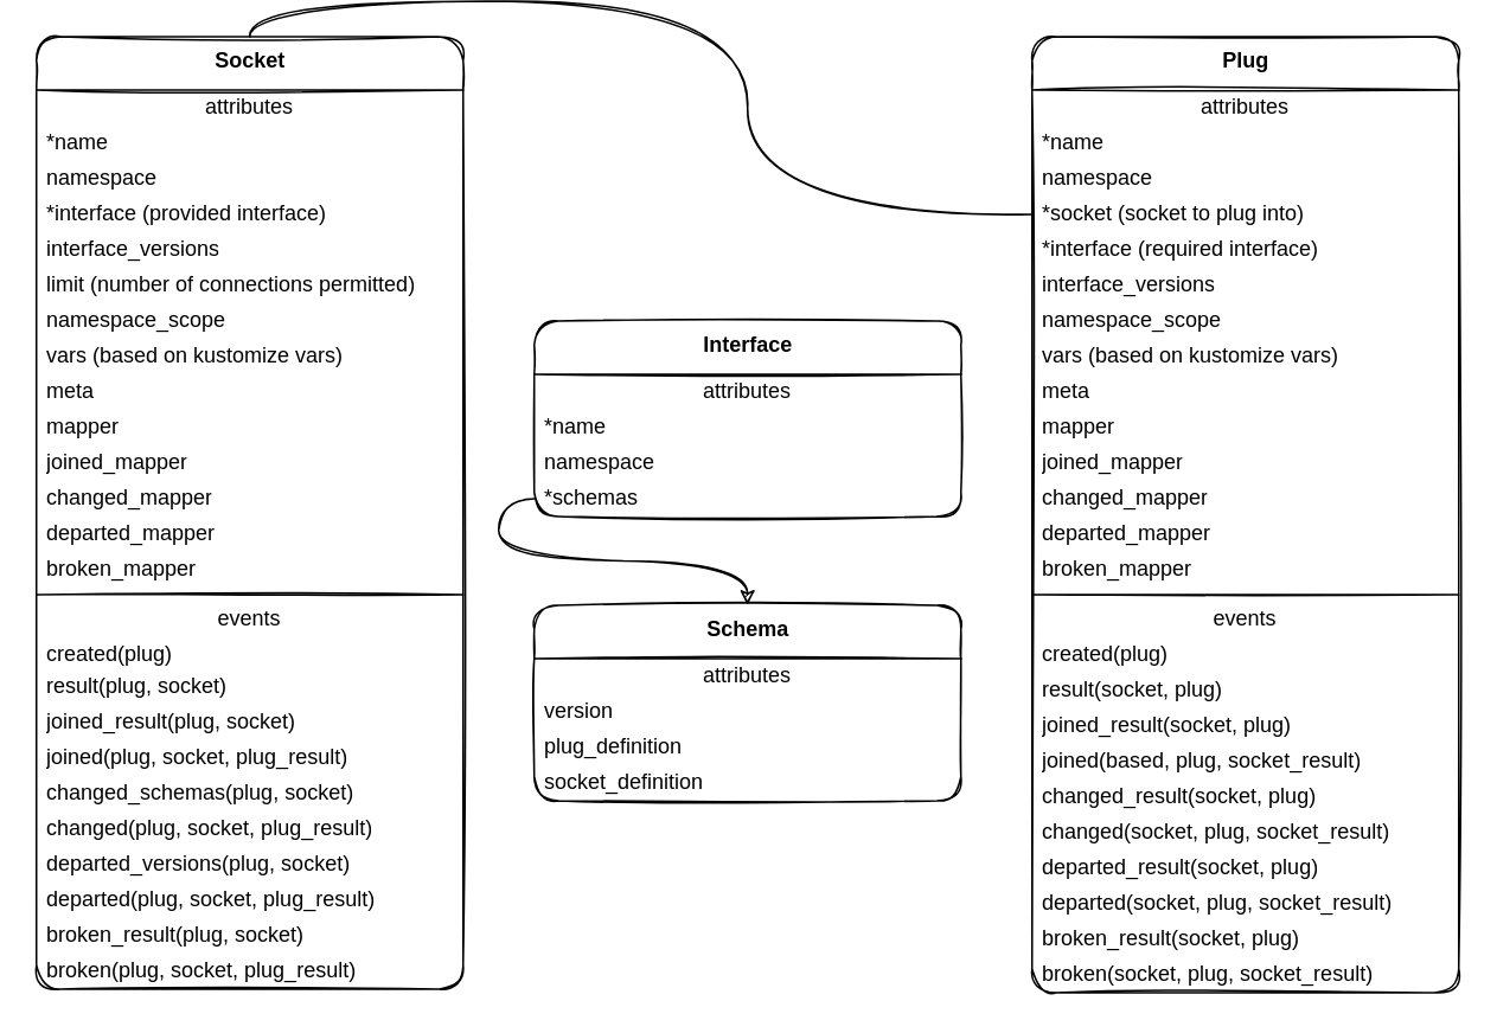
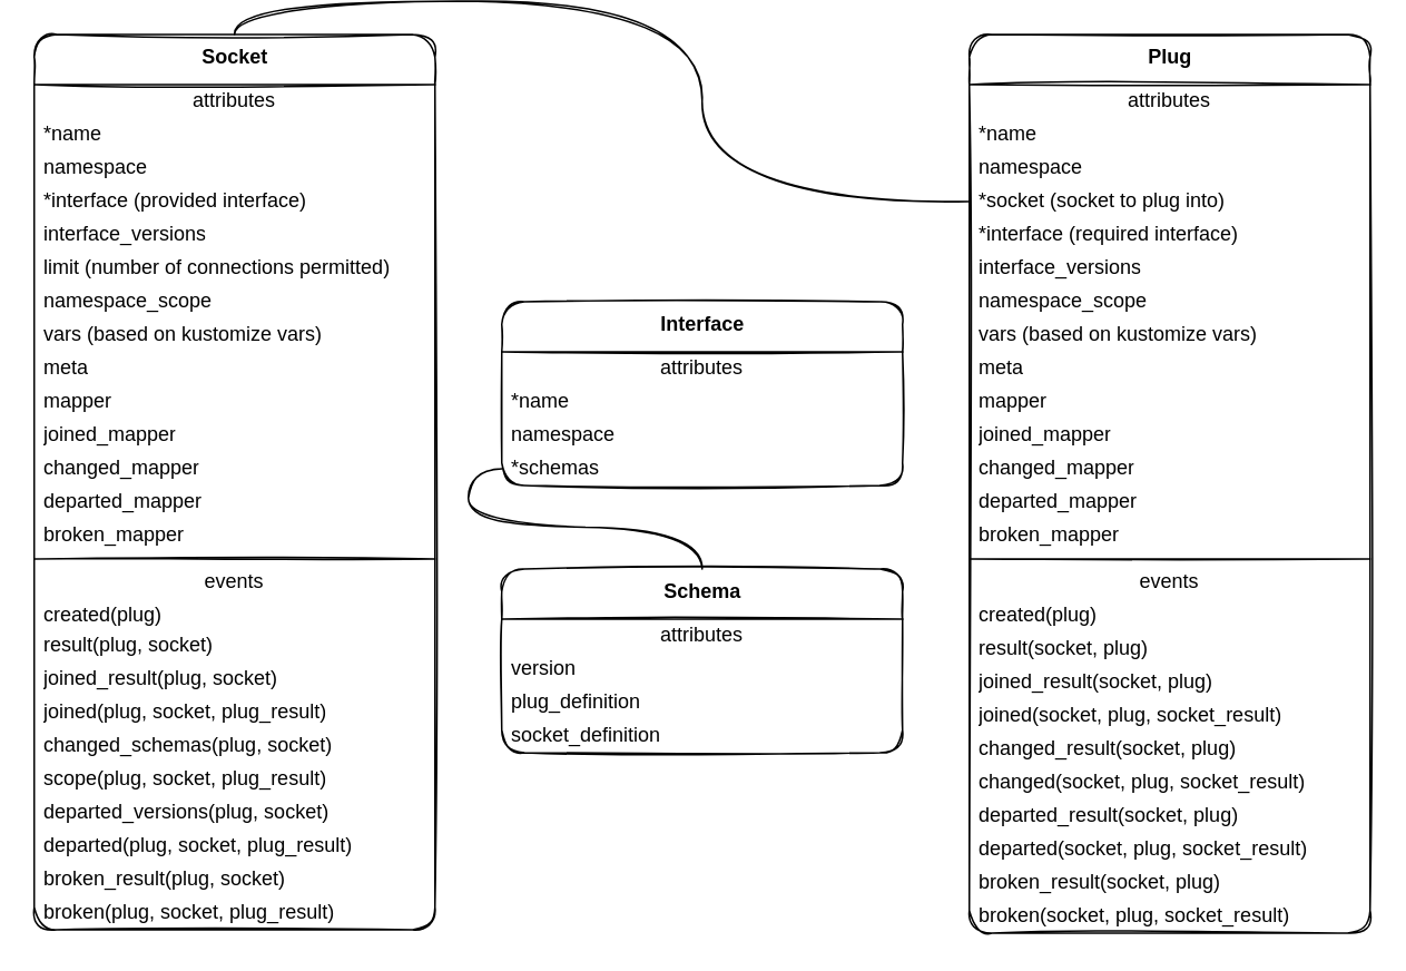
- <mxCell id="66" style="edgeStyle=orthogonalEdgeStyle;orthogonalLoop=1;jettySize=auto;html=1;entryX=0.5;entryY=0;entryDx=0;entryDy=0;sketch=1;curved=1;" edge="1" parent="1" source="60" target="61"><mxGeometry relative="1" as="geometry" /></mxCell>
+ <mxCell id="66" style="edgeStyle=orthogonalEdgeStyle;orthogonalLoop=1;jettySize=auto;html=1;entryX=0.5;entryY=0;entryDx=0;entryDy=0;sketch=1;curved=1;endArrow=none;" edge="1" parent="1" source="60" target="61"><mxGeometry relative="1" as="geometry" /></mxCell>
- <mxCell id="22" value="joined(based, plug, socket_result)" style="text;html=1;strokeColor=none;fillColor=none;align=left;verticalAlign=middle;spacingLeft=4;spacingRight=4;overflow=hidden;rotatable=0;points=[[0,0.5],[1,0.5]];portConstraint=eastwest;sketch=1;rounded=1;" vertex="1" parent="2"><mxGeometry y="398" width="240" height="20" as="geometry" /></mxCell>
+ <mxCell id="22" value="joined(socket, plug, socket_result)" style="text;html=1;strokeColor=none;fillColor=none;align=left;verticalAlign=middle;spacingLeft=4;spacingRight=4;overflow=hidden;rotatable=0;points=[[0,0.5],[1,0.5]];portConstraint=eastwest;sketch=1;rounded=1;" vertex="1" parent="2"><mxGeometry y="398" width="240" height="20" as="geometry" /></mxCell>
- <mxCell id="51" value="changed(plug, socket, plug_result)" style="text;html=1;strokeColor=none;fillColor=none;align=left;verticalAlign=middle;spacingLeft=4;spacingRight=4;overflow=hidden;rotatable=0;points=[[0,0.5],[1,0.5]];portConstraint=eastwest;sketch=1;rounded=1;" vertex="1" parent="29"><mxGeometry y="436" width="240" height="20" as="geometry" /></mxCell>
+ <mxCell id="51" value="scope(plug, socket, plug_result)" style="text;html=1;strokeColor=none;fillColor=none;align=left;verticalAlign=middle;spacingLeft=4;spacingRight=4;overflow=hidden;rotatable=0;points=[[0,0.5],[1,0.5]];portConstraint=eastwest;sketch=1;rounded=1;" vertex="1" parent="29"><mxGeometry y="436" width="240" height="20" as="geometry" /></mxCell>
